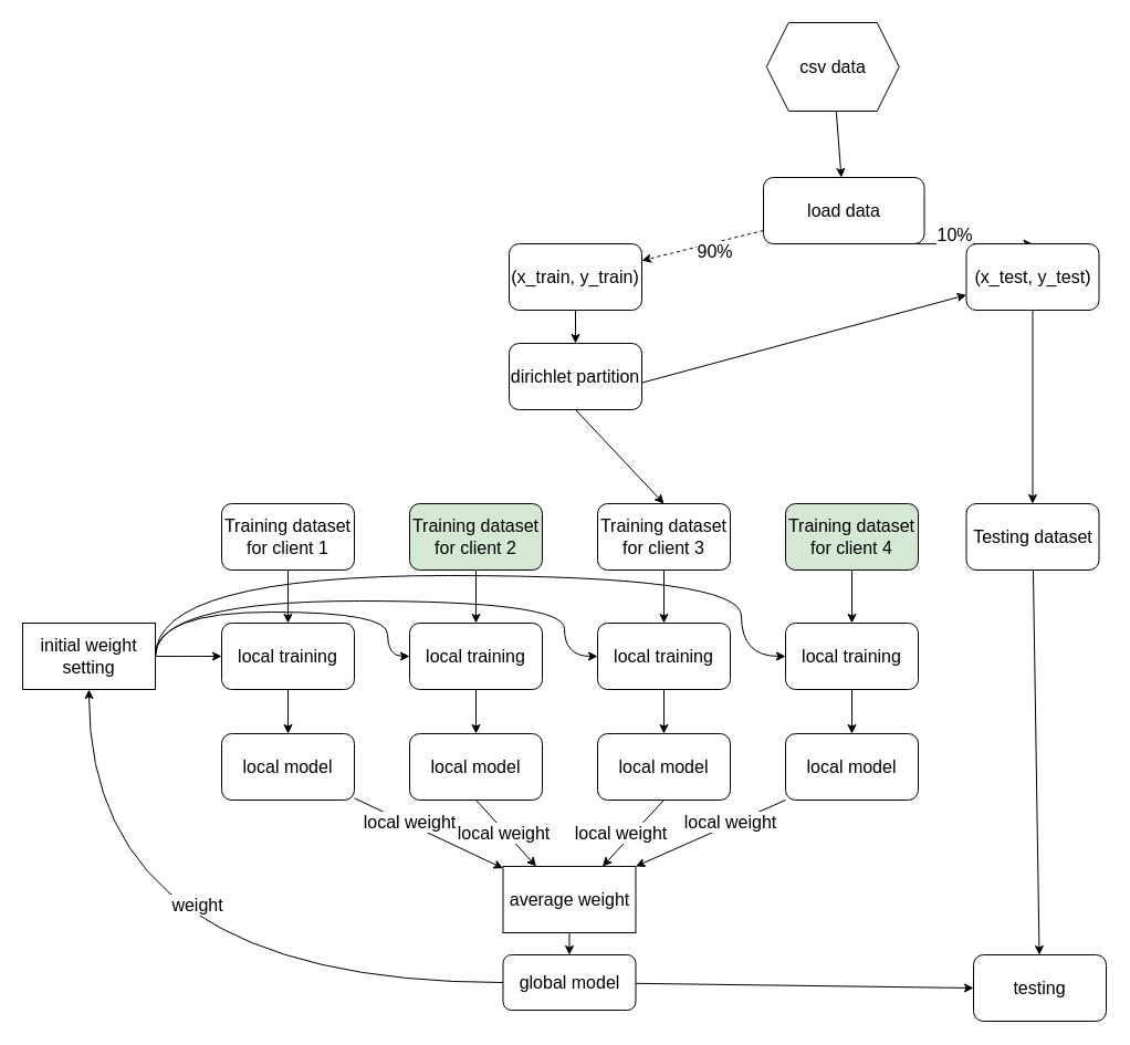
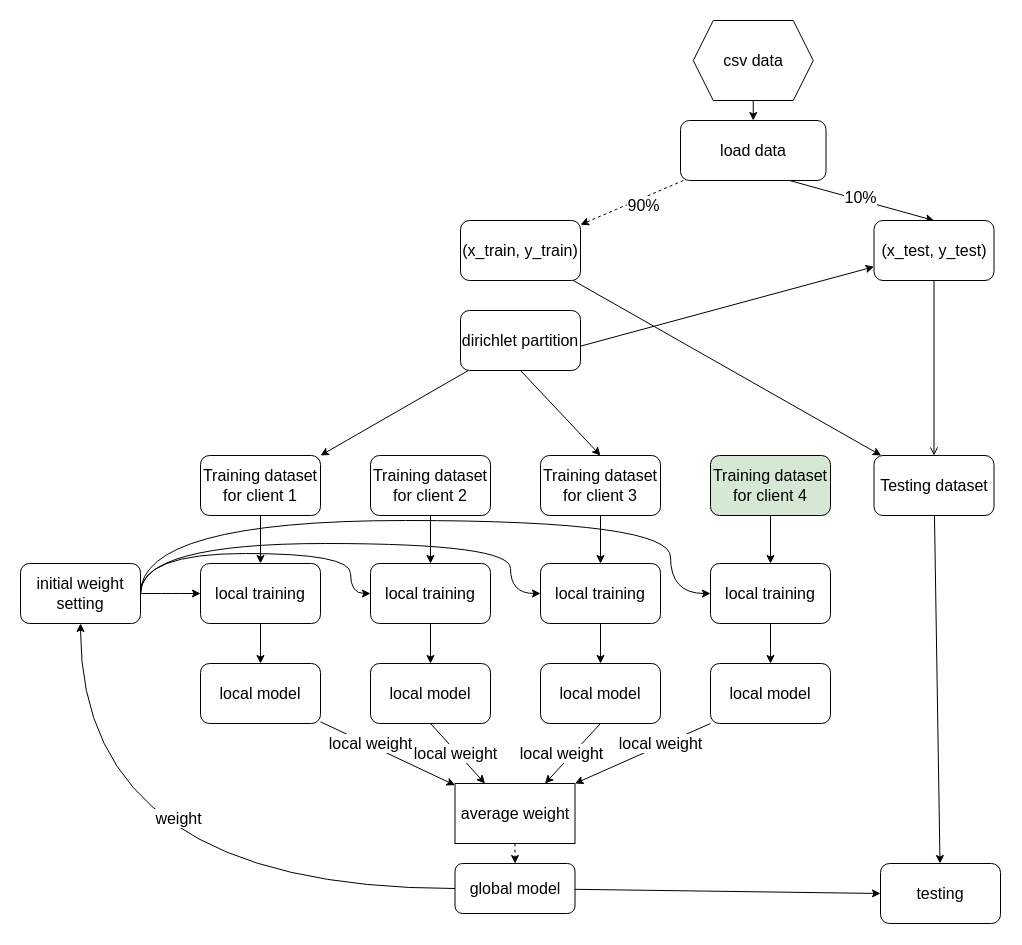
- <mxCell id="6" value="&lt;font style=&quot;font-size: 16px;&quot;&gt;load data&lt;/font&gt;&lt;span style=&quot;color: rgb(78, 201, 176); background-color: rgb(30, 30, 30); font-family: Consolas, &amp;quot;Courier New&amp;quot;, monospace; font-size: 14px;&quot;&gt;&lt;br&gt;&lt;/span&gt;" style="rounded=1;whiteSpace=wrap;html=1;" parent="1" vertex="1"><mxGeometry x="690" y="160" width="145.5" height="60" as="geometry" /></mxCell>
+ <mxCell id="6" value="&lt;font style=&quot;font-size: 16px;&quot;&gt;load data&lt;/font&gt;&lt;span style=&quot;color: rgb(78, 201, 176); background-color: rgb(30, 30, 30); font-family: Consolas, &amp;quot;Courier New&amp;quot;, monospace; font-size: 14px;&quot;&gt;&lt;br&gt;&lt;/span&gt;" style="rounded=1;whiteSpace=wrap;html=1;" parent="1" vertex="1"><mxGeometry x="680" y="120" width="145.5" height="60" as="geometry" /></mxCell>
- <mxCell id="9" style="edgeStyle=none;html=1;entryX=0.5;entryY=0;entryDx=0;entryDy=0;fontSize=16;" edge="1" parent="1" source="10" target="16"><mxGeometry relative="1" as="geometry" /></mxCell>
+ <mxCell id="9" style="edgeStyle=none;html=1;fontSize=16;" edge="1" parent="1" source="10" target="26"><mxGeometry relative="1" as="geometry" /></mxCell>
+ <mxCell id="13" value="" style="edgeStyle=none;html=1;fontSize=16;entryX=1;entryY=0;entryDx=0;entryDy=0;" edge="1" parent="1" source="16" target="18"><mxGeometry relative="1" as="geometry" /></mxCell>
- <mxCell id="11" value="" style="edgeStyle=none;html=1;fontSize=16;" edge="1" parent="1" source="12" target="26"><mxGeometry relative="1" as="geometry" /></mxCell>
+ <mxCell id="11" value="" style="edgeStyle=none;html=1;fontSize=16;endArrow=open;" edge="1" parent="1" source="12" target="26"><mxGeometry relative="1" as="geometry" /></mxCell>
- <mxCell id="20" value="Training dataset for client 2" style="whiteSpace=wrap;html=1;rounded=1;fontSize=16;fillColor=#d5e8d4;" vertex="1" parent="1"><mxGeometry y="455" width="120" height="60" as="geometry" x="370" /></mxCell>
+ <mxCell id="20" value="Training dataset for client 2" style="whiteSpace=wrap;html=1;rounded=1;fontSize=16;" vertex="1" parent="1"><mxGeometry y="455" width="120" height="60" as="geometry" x="370" /></mxCell>
- <mxCell id="57" value="initial weight setting" style="whiteSpace=wrap;html=1;fontSize=16;rounded=0;" vertex="1" parent="1"><mxGeometry x="20" y="563" width="120" height="60" as="geometry" /></mxCell>
+ <mxCell id="57" value="initial weight setting" style="rounded=1;whiteSpace=wrap;html=1;fontSize=16;" vertex="1" parent="1"><mxGeometry x="20" y="563" width="120" height="60" as="geometry" /></mxCell>
- <mxCell id="47" value="" style="edgeStyle=none;html=1;fontSize=16;" edge="1" parent="1" source="48" target="51"><mxGeometry relative="1" as="geometry" /></mxCell>
+ <mxCell id="47" value="" style="edgeStyle=none;html=1;fontSize=16;dashed=1;" edge="1" parent="1" source="48" target="51"><mxGeometry relative="1" as="geometry" /></mxCell>
